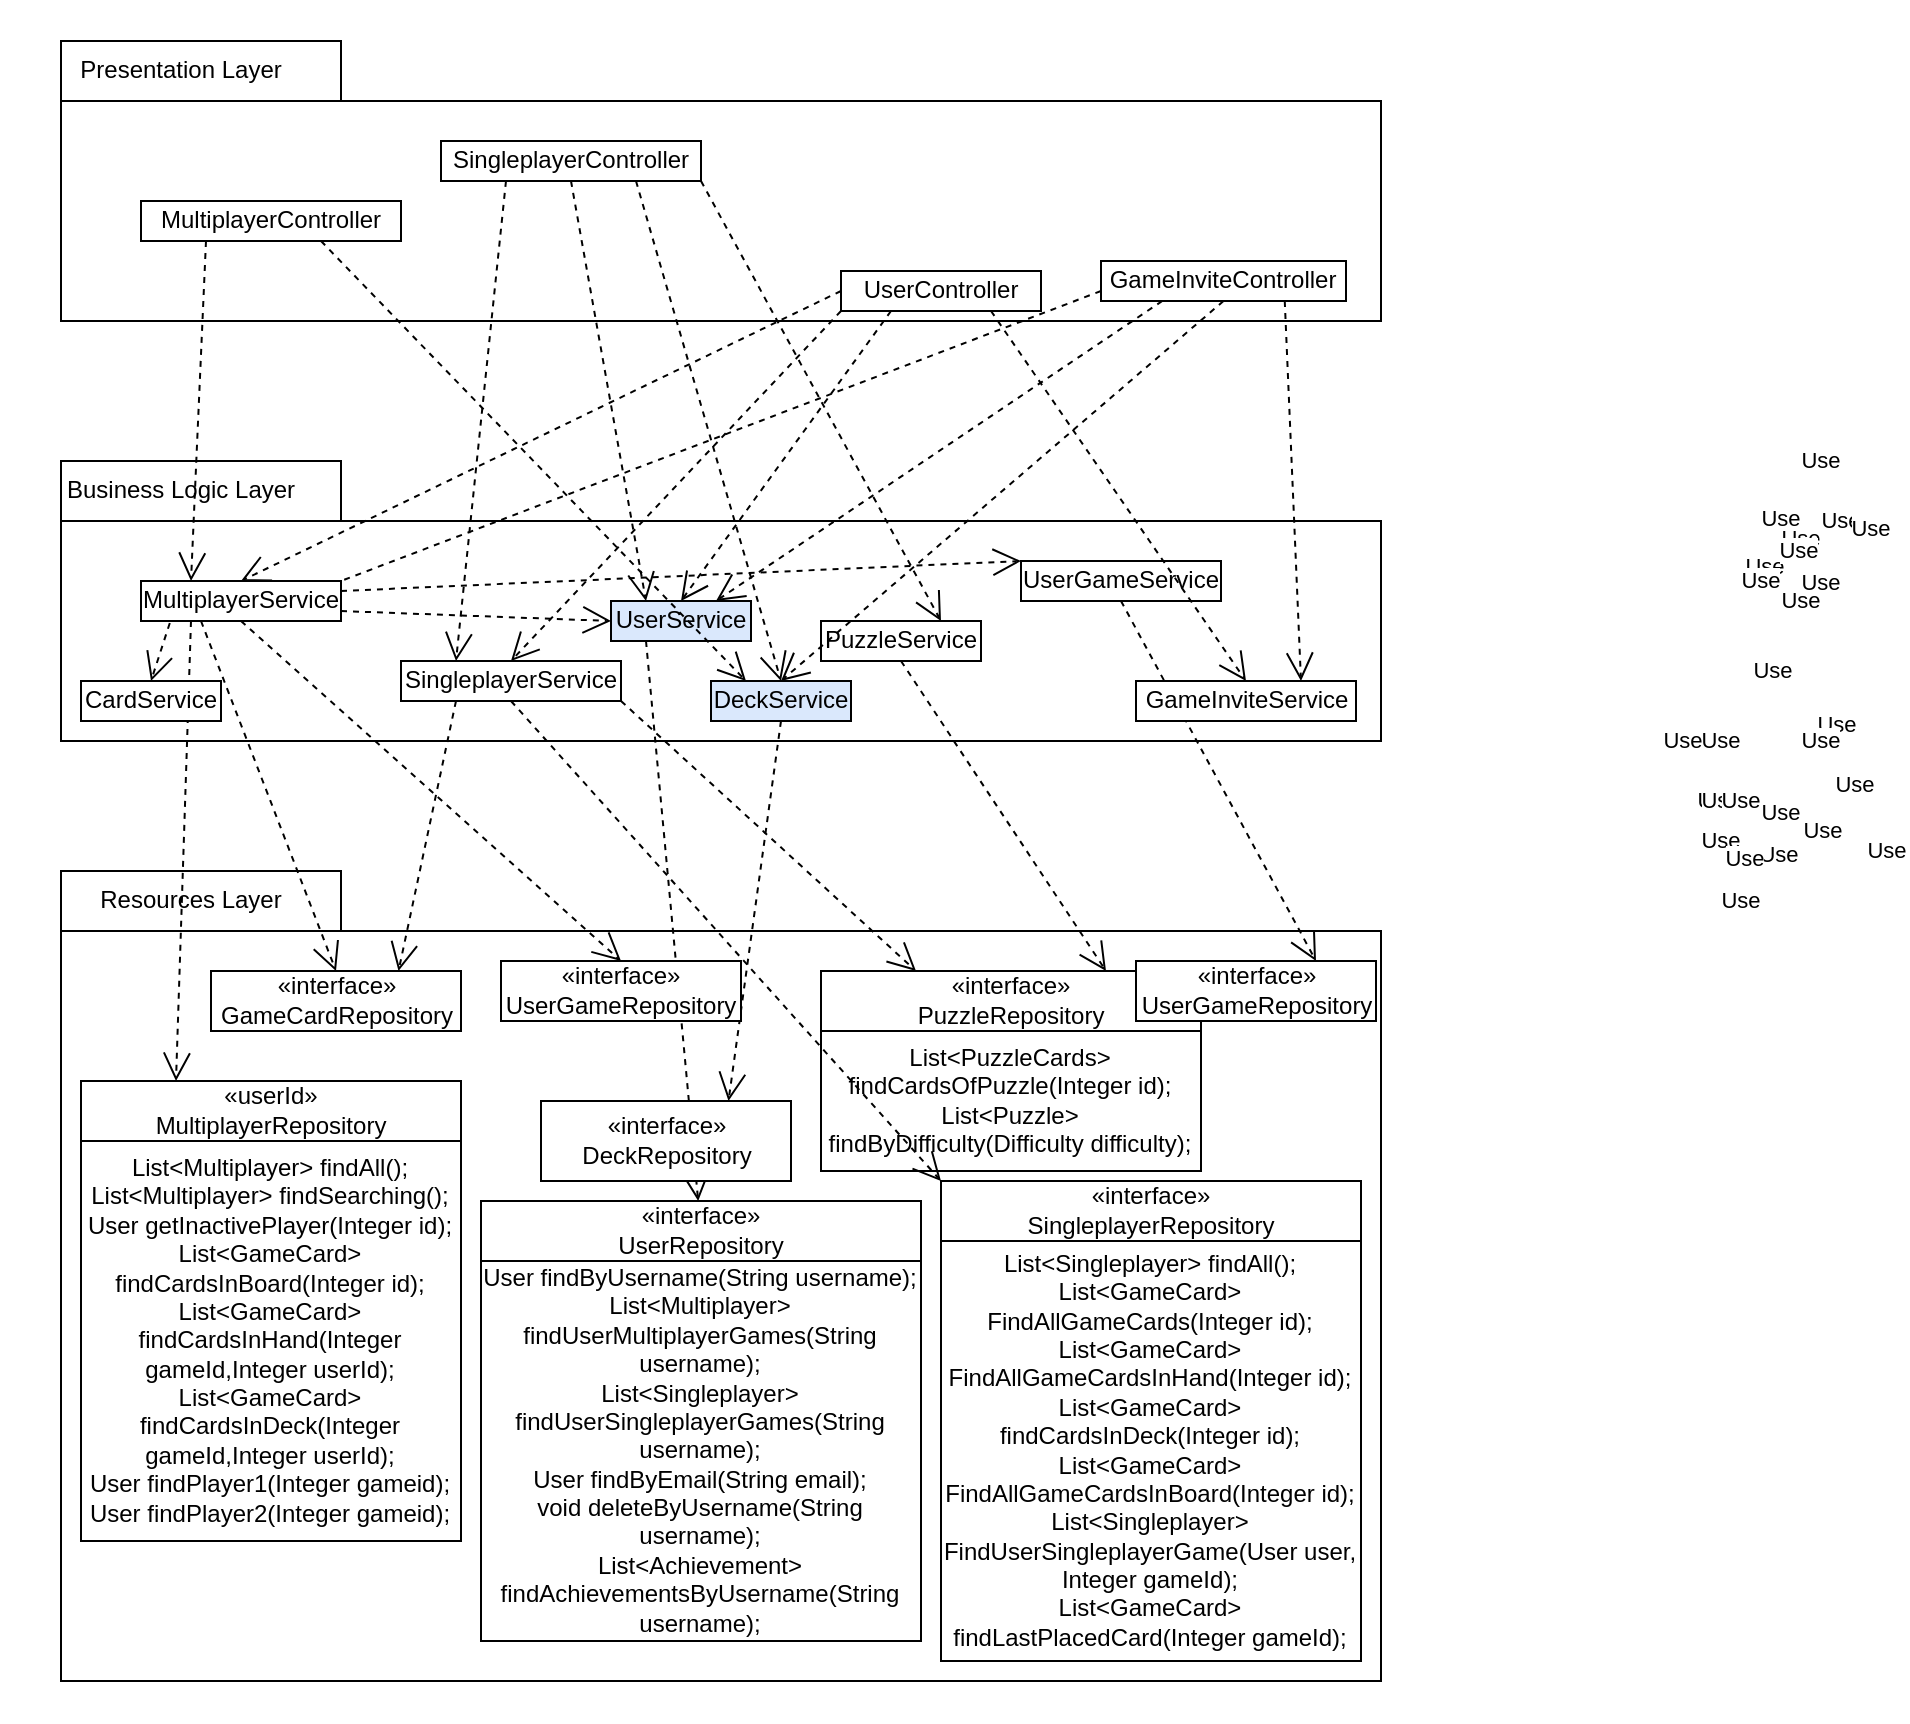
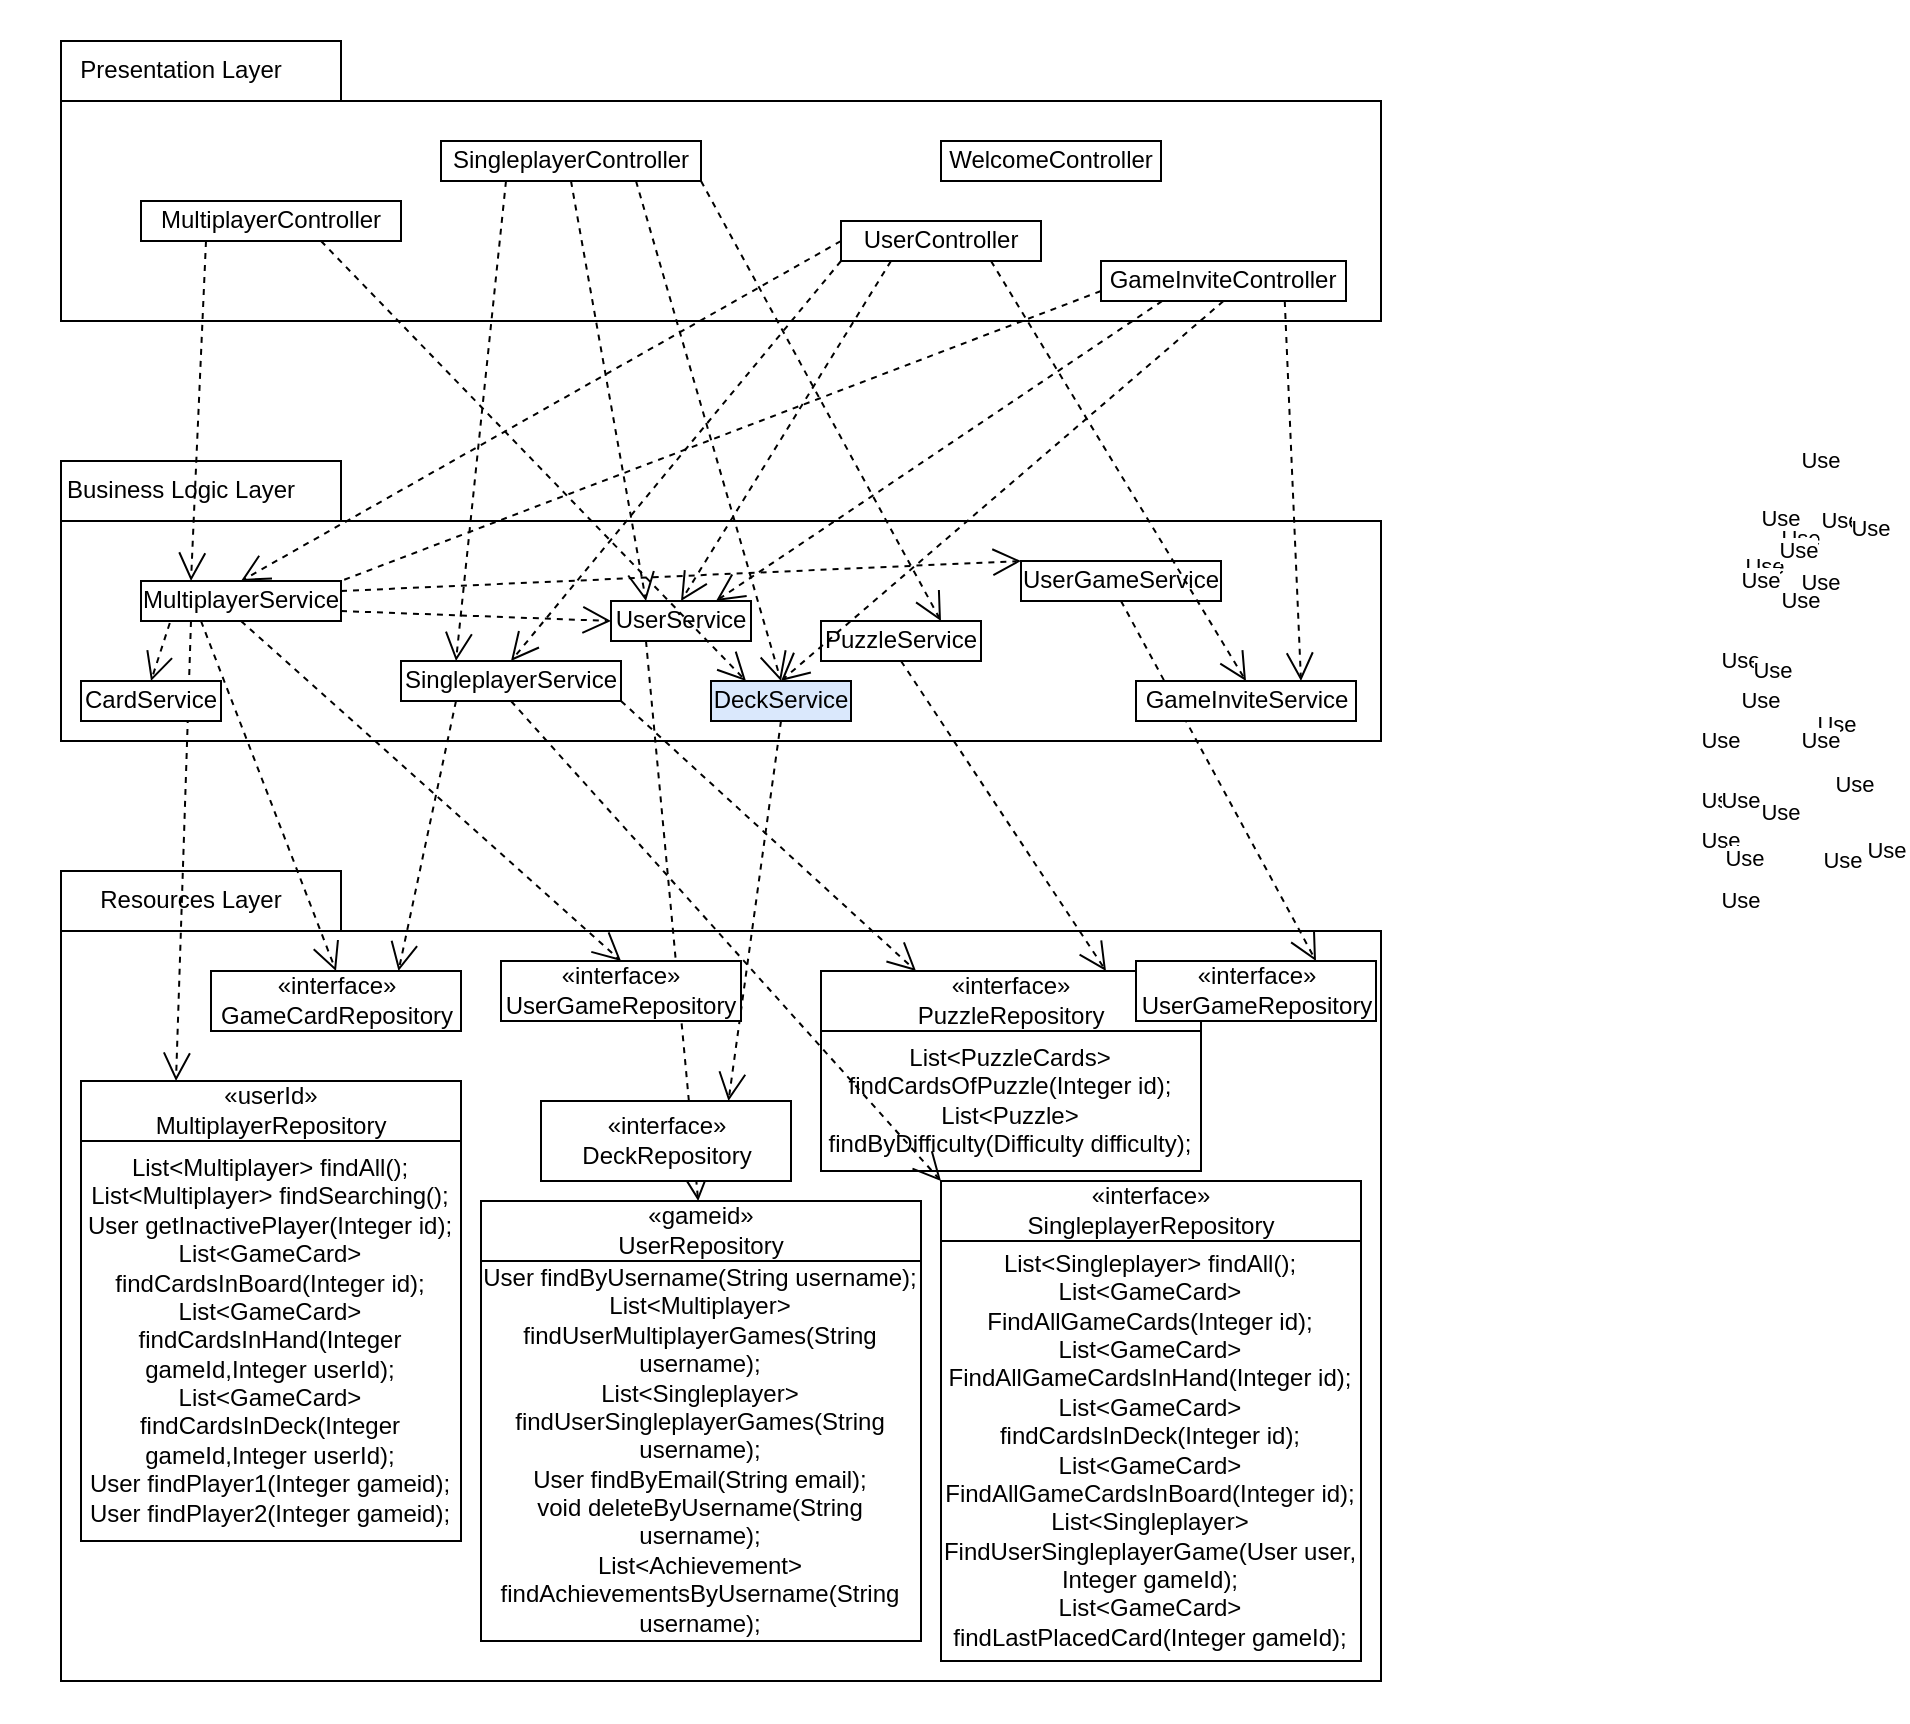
+ <mxCell id="4" value="WelcomeController" style="html=1;" parent="1" vertex="1"><mxGeometry x="470" y="70" width="110" height="20" as="geometry" /></mxCell>
- <mxCell id="5" value="UserController" style="html=1;" parent="1" vertex="1"><mxGeometry x="420" y="135" width="100" height="20" as="geometry" /></mxCell>
+ <mxCell id="5" value="UserController" style="html=1;" parent="1" vertex="1"><mxGeometry x="420" y="110" width="100" height="20" as="geometry" /></mxCell>
- <mxCell id="10" value="UserService" style="html=1;fillColor=#dae8fc;" parent="1" vertex="1"><mxGeometry x="305" y="300" width="70" height="20" as="geometry" /></mxCell>
+ <mxCell id="10" value="UserService" style="html=1;" parent="1" vertex="1"><mxGeometry x="305" y="300" width="70" height="20" as="geometry" /></mxCell>
- <mxCell id="22" value="«interface»&lt;br&gt;UserRepository" style="html=1;" parent="1" vertex="1"><mxGeometry x="240" y="600" width="220" height="30" as="geometry" /></mxCell>
+ <mxCell id="22" value="«gameid»&lt;br&gt;UserRepository" style="html=1;" parent="1" vertex="1"><mxGeometry x="240" y="600" width="220" height="30" as="geometry" /></mxCell>
